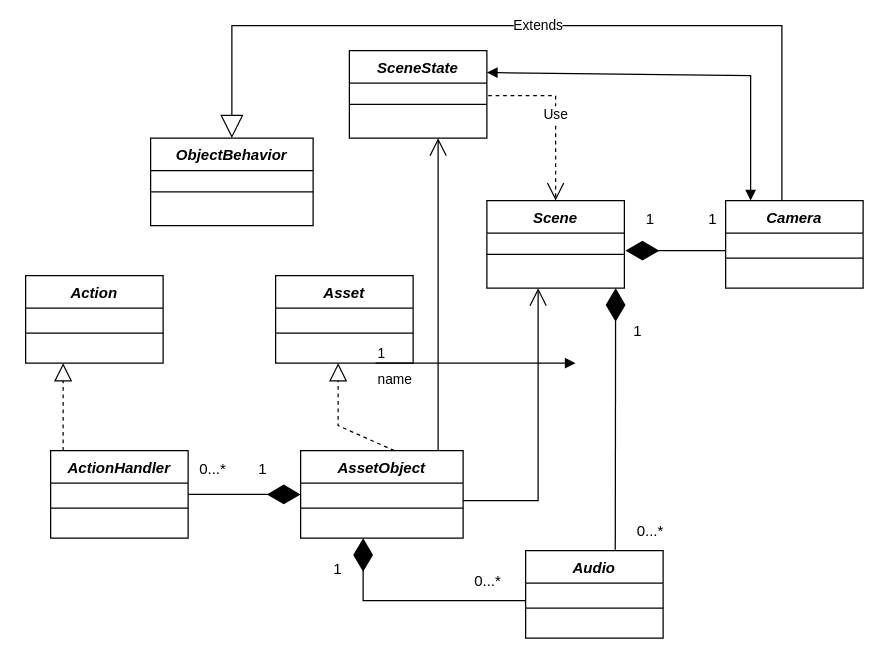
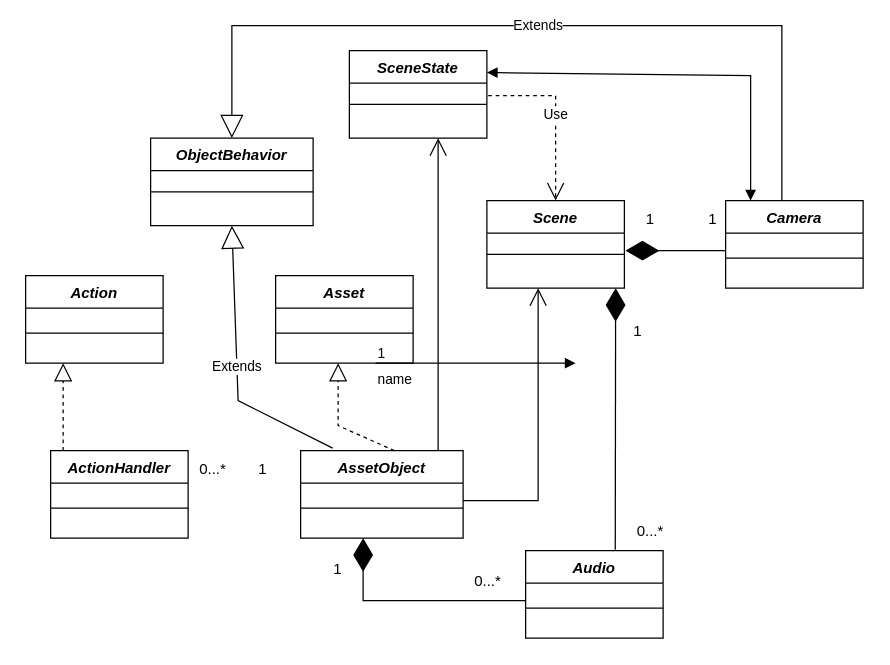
+ <mxCell id="32" value="Extends" style="endArrow=block;endSize=16;endFill=0;html=1;rounded=0;exitX=0.197;exitY=-0.029;exitDx=0;exitDy=0;entryX=0.5;entryY=1;entryDx=0;entryDy=0;exitPerimeter=0;" edge="1" parent="1" source="6" target="30"><mxGeometry width="160" relative="1" as="geometry"><mxPoint x="230" y="270" as="sourcePoint" /><mxPoint x="230" y="160" as="targetPoint" /><Array as="points"><mxPoint x="190" y="320" /></Array></mxGeometry></mxCell>
- <mxCell id="19" value="" style="endArrow=diamondThin;endFill=1;endSize=24;html=1;rounded=0;exitX=1;exitY=0.5;exitDx=0;exitDy=0;entryX=0;entryY=0.5;entryDx=0;entryDy=0;" edge="1" parent="1" source="17" target="6"><mxGeometry width="160" relative="1" as="geometry"><mxPoint x="260" y="350" as="sourcePoint" /><mxPoint x="420" y="350" as="targetPoint" /></mxGeometry></mxCell>
